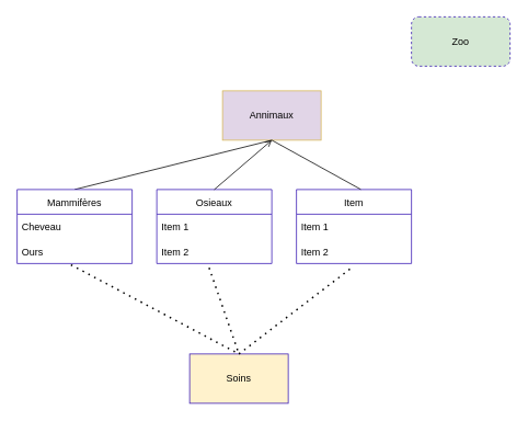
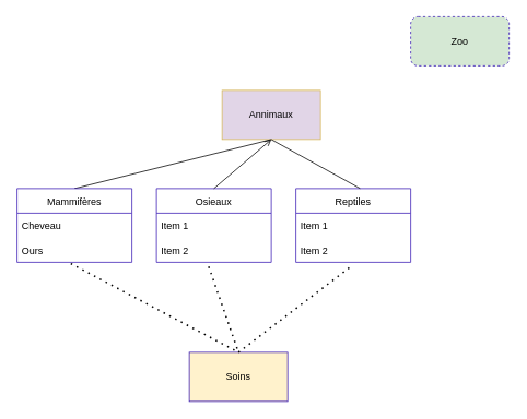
- <mxCell id="12" value="Item" style="swimlane;fontStyle=0;childLayout=stackLayout;horizontal=1;startSize=30;horizontalStack=0;resizeParent=1;resizeParentMax=0;resizeLast=0;collapsible=1;marginBottom=0;strokeColor=#3617B3;" vertex="1" parent="1"><mxGeometry x="360" y="230" width="140" height="90" as="geometry" /></mxCell>
+ <mxCell id="12" value="Reptiles" style="swimlane;fontStyle=0;childLayout=stackLayout;horizontal=1;startSize=30;horizontalStack=0;resizeParent=1;resizeParentMax=0;resizeLast=0;collapsible=1;marginBottom=0;strokeColor=#3617B3;" vertex="1" parent="1"><mxGeometry x="360" y="230" width="140" height="90" as="geometry" /></mxCell>
